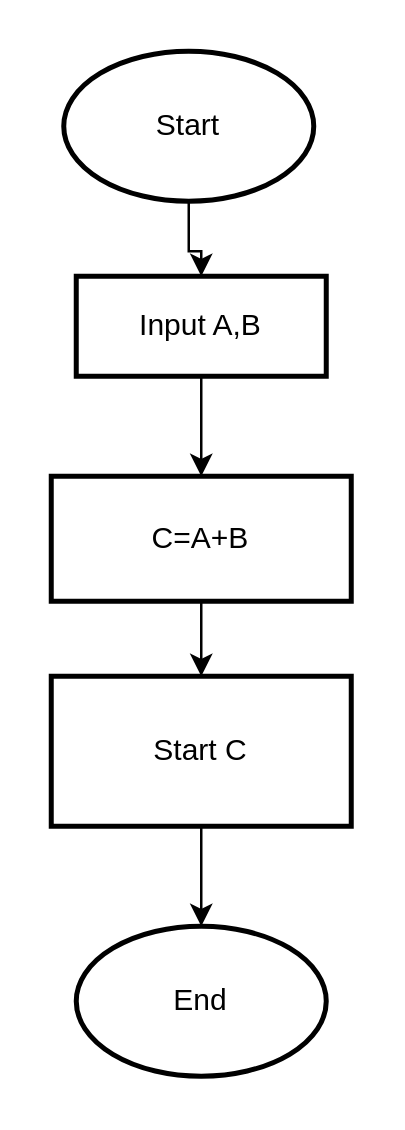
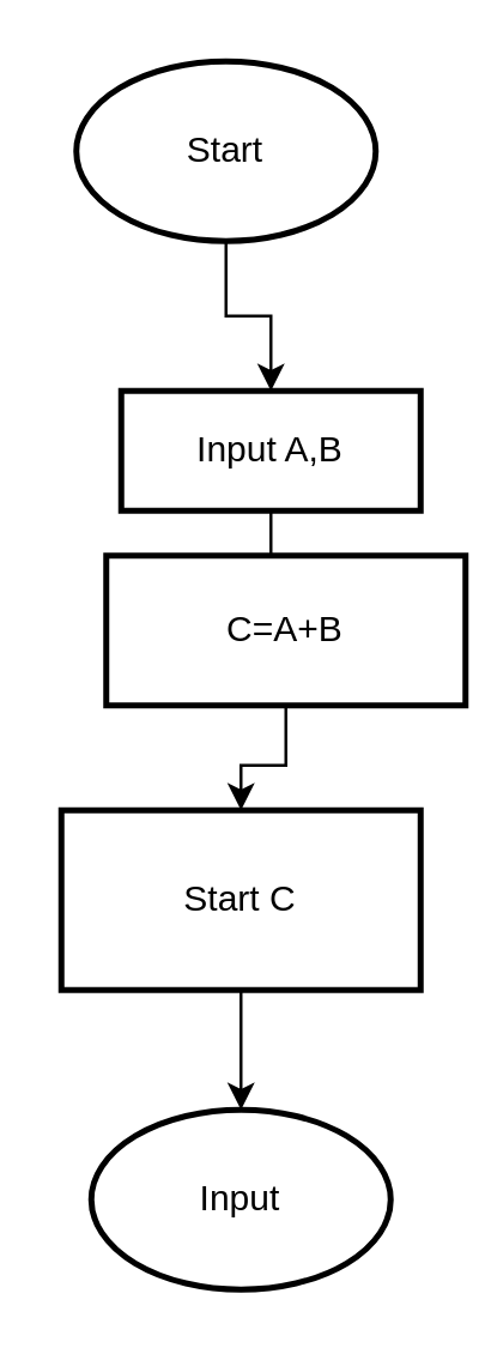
- <mxCell id="6" value="Input A,B" style="whiteSpace=wrap;html=1;strokeWidth=2;" vertex="1" parent="1"><mxGeometry x="30" y="110" width="100" height="40" as="geometry" /></mxCell>
+ <mxCell id="6" value="Input A,B" style="whiteSpace=wrap;html=1;strokeWidth=2;" vertex="1" parent="1"><mxGeometry x="40" y="130" width="100" height="40" as="geometry" /></mxCell>
- <mxCell id="8" value="C=A+B" style="whiteSpace=wrap;html=1;strokeWidth=2;" vertex="1" parent="1"><mxGeometry x="20" y="190" width="120" height="50" as="geometry" /></mxCell>
+ <mxCell id="8" value="C=A+B" style="whiteSpace=wrap;html=1;strokeWidth=2;" vertex="1" parent="1"><mxGeometry x="35" y="185" width="120" height="50" as="geometry" /></mxCell>
- <mxCell id="4" value="End" style="strokeWidth=2;html=1;shape=mxgraph.flowchart.start_1;whiteSpace=wrap;" vertex="1" parent="1"><mxGeometry x="30" y="370" width="100" height="60" as="geometry" /></mxCell>
+ <mxCell id="4" value="Input" style="strokeWidth=2;html=1;shape=mxgraph.flowchart.start_1;whiteSpace=wrap;" vertex="1" parent="1"><mxGeometry x="30" y="370" width="100" height="60" as="geometry" /></mxCell>
